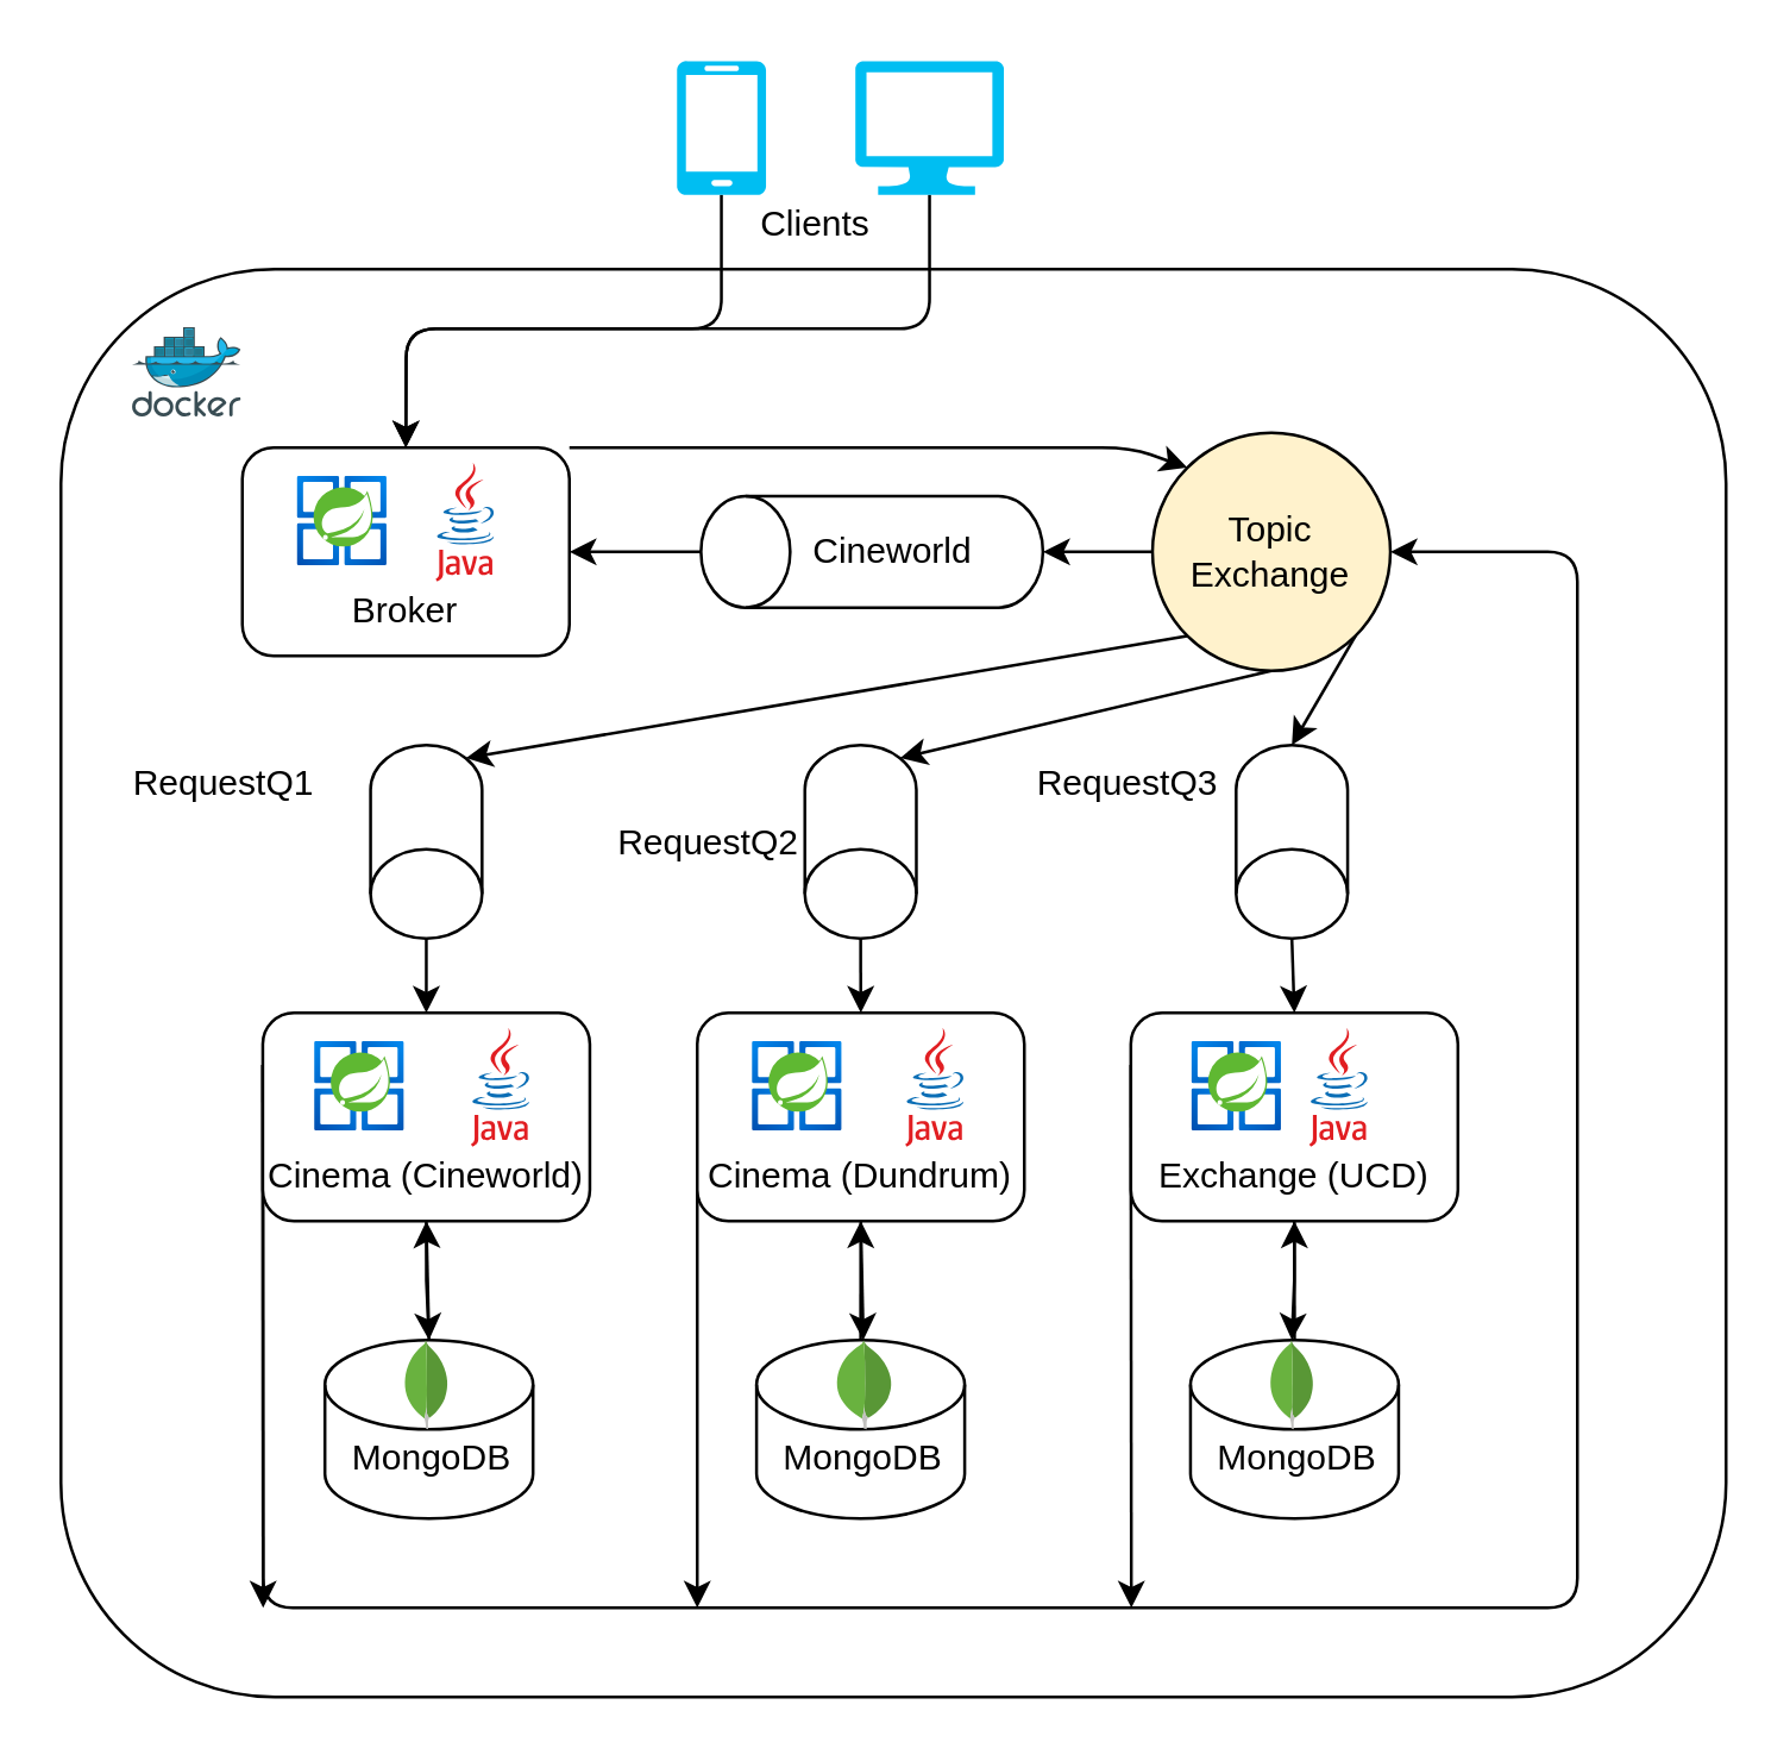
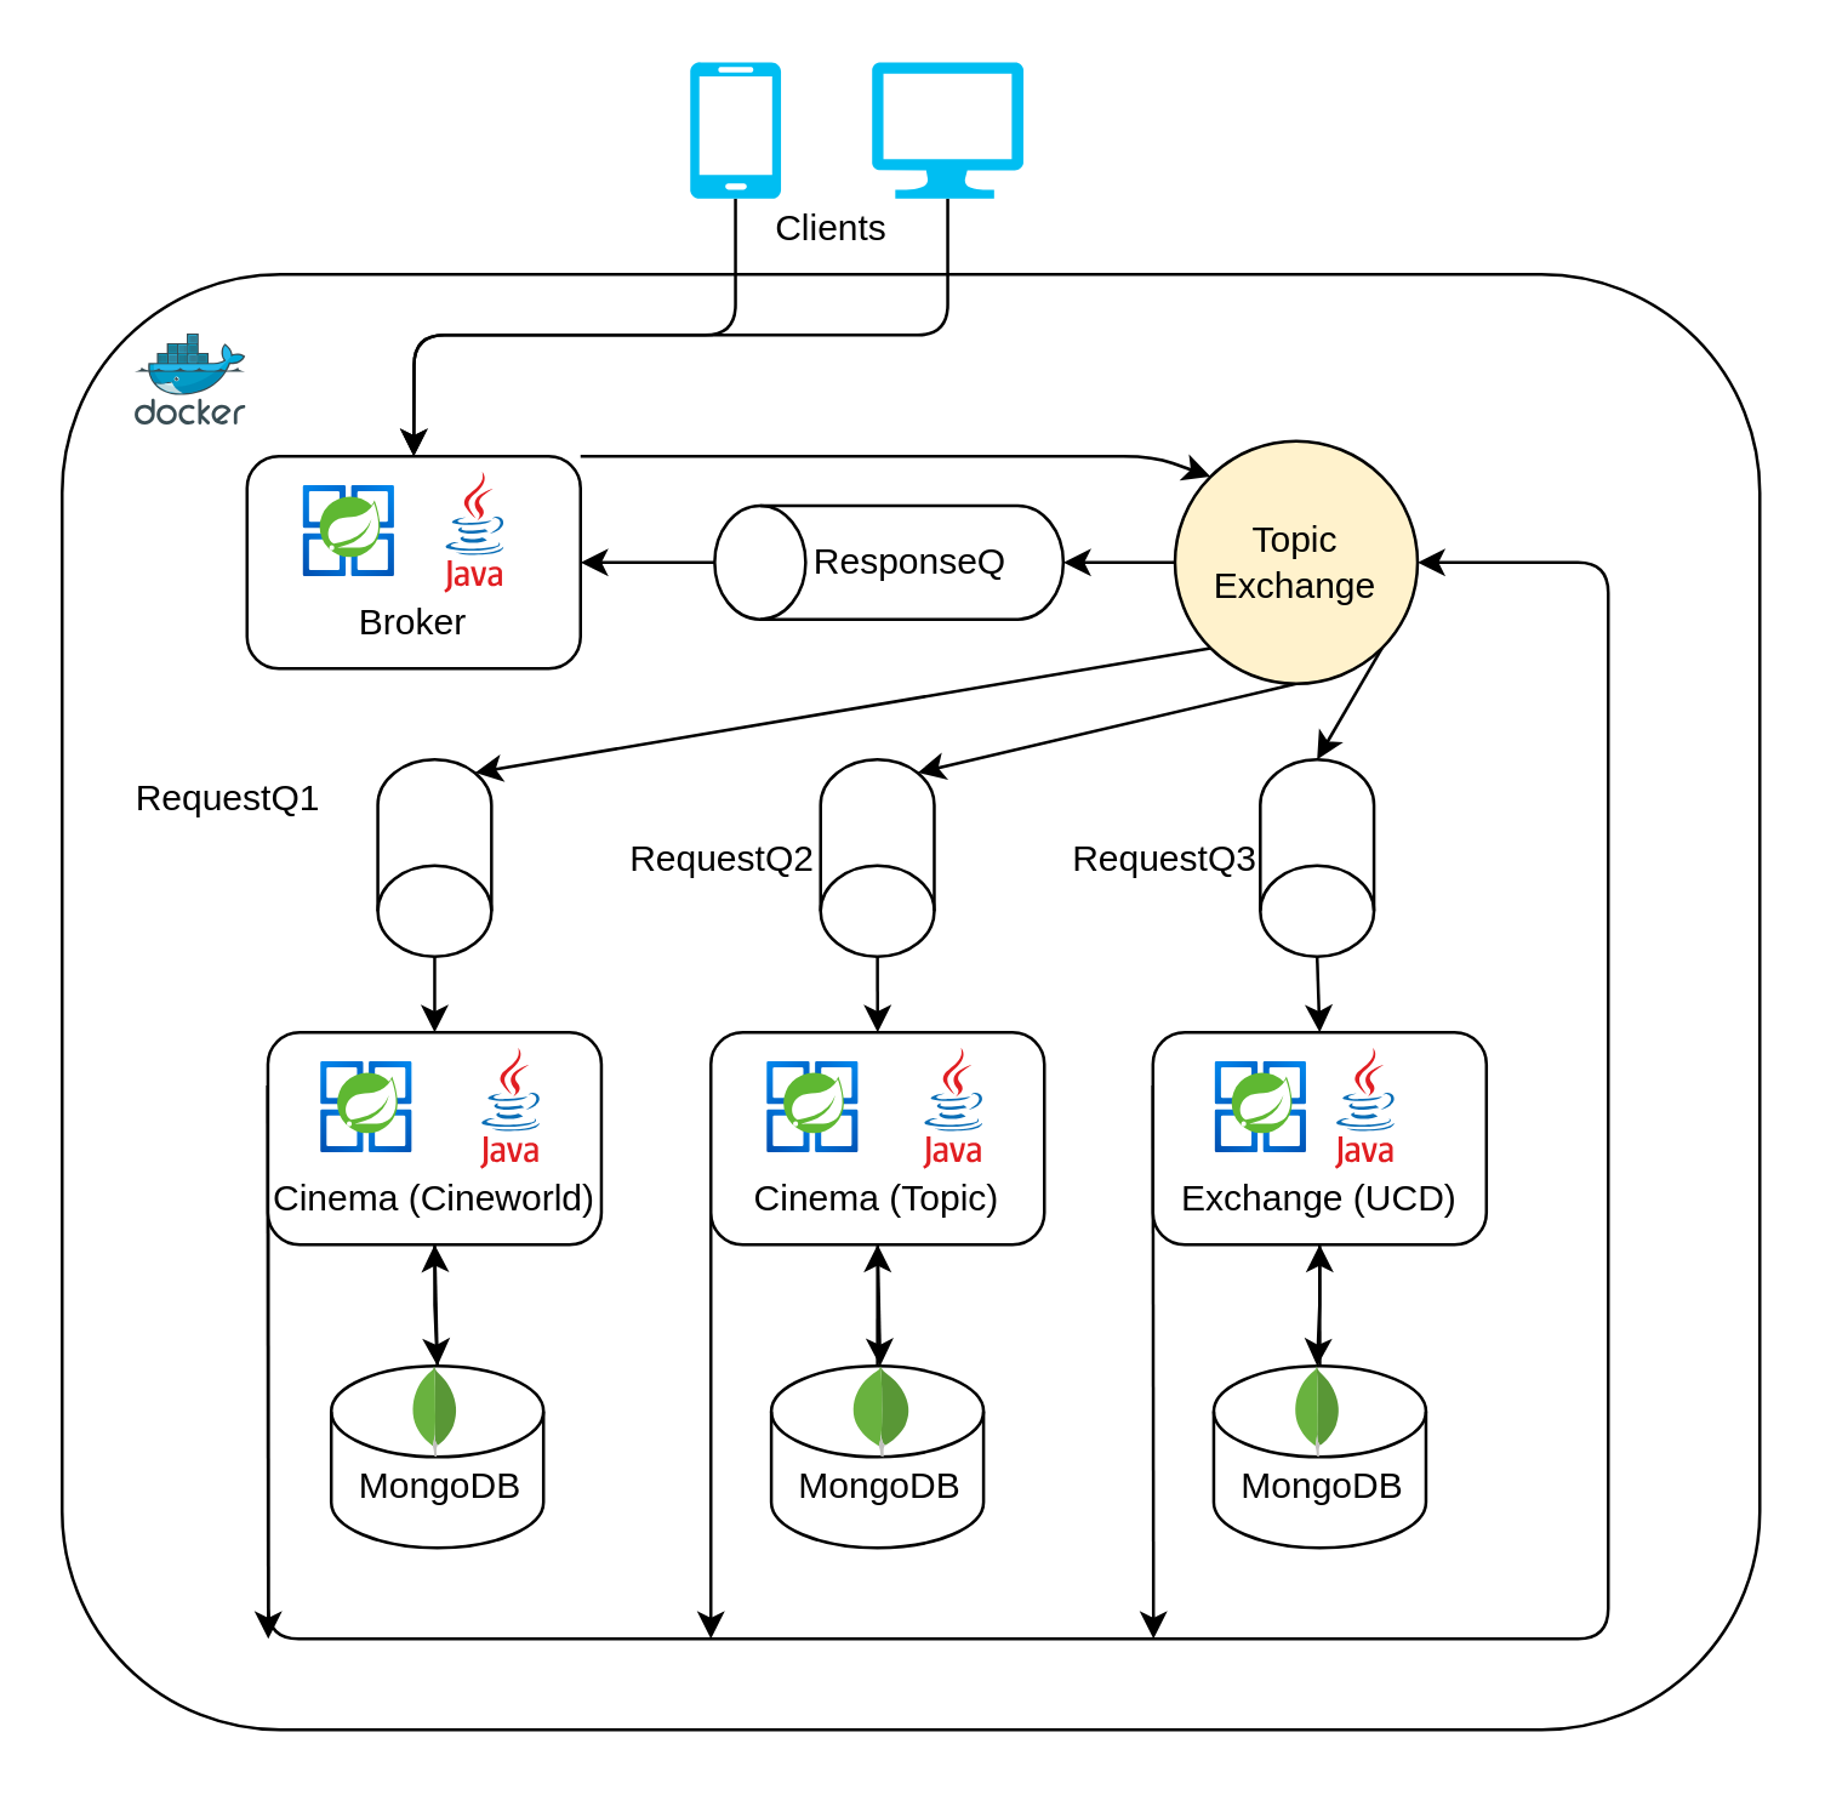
- <mxCell id="58" value="Cineworld" style="text;html=1;strokeColor=none;fillColor=none;align=center;verticalAlign=middle;whiteSpace=wrap;rounded=0;" vertex="1" parent="1"><mxGeometry x="270" y="170" width="60" height="30" as="geometry" /></mxCell>
+ <mxCell id="58" value="ResponseQ" style="text;html=1;strokeColor=none;fillColor=none;align=center;verticalAlign=middle;whiteSpace=wrap;rounded=0;" vertex="1" parent="1"><mxGeometry x="270" y="170" width="60" height="30" as="geometry" /></mxCell>
- <mxCell id="61" value="RequestQ3" style="text;html=1;strokeColor=none;fillColor=none;align=center;verticalAlign=middle;whiteSpace=wrap;rounded=0;" vertex="1" parent="1"><mxGeometry x="349" y="247.5" width="60" height="30" as="geometry" /></mxCell>
+ <mxCell id="61" value="RequestQ3" style="text;html=1;strokeColor=none;fillColor=none;align=center;verticalAlign=middle;whiteSpace=wrap;rounded=0;" vertex="1" parent="1"><mxGeometry x="354" y="267.5" width="60" height="30" as="geometry" /></mxCell>
- <mxCell id="26" value="Cinema (Dundrum)" style="text;html=1;strokeColor=none;fillColor=none;align=center;verticalAlign=middle;whiteSpace=wrap;rounded=0;" parent="1" vertex="1"><mxGeometry x="224" y="380" width="130" height="30" as="geometry" /></mxCell>
+ <mxCell id="26" value="Cinema (Topic)" style="text;html=1;strokeColor=none;fillColor=none;align=center;verticalAlign=middle;whiteSpace=wrap;rounded=0;" parent="1" vertex="1"><mxGeometry x="224" y="380" width="130" height="30" as="geometry" /></mxCell>
